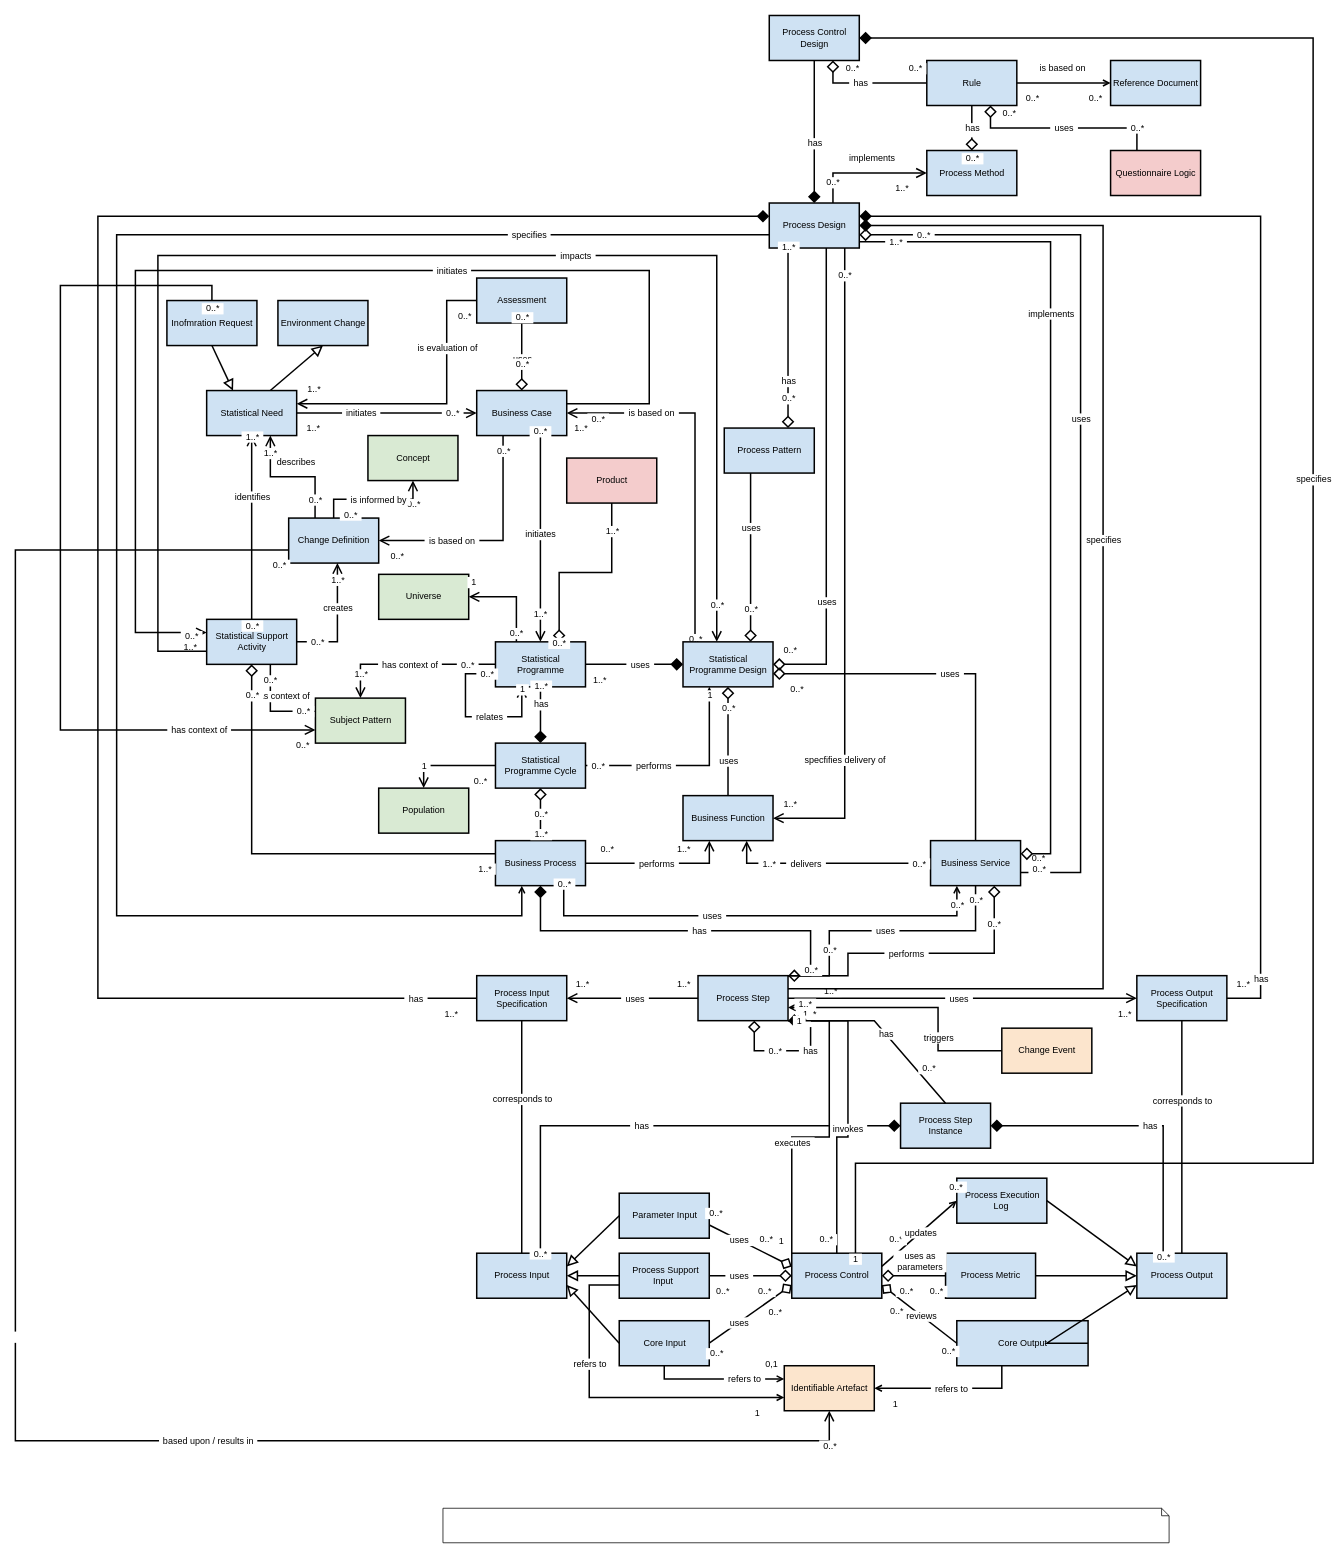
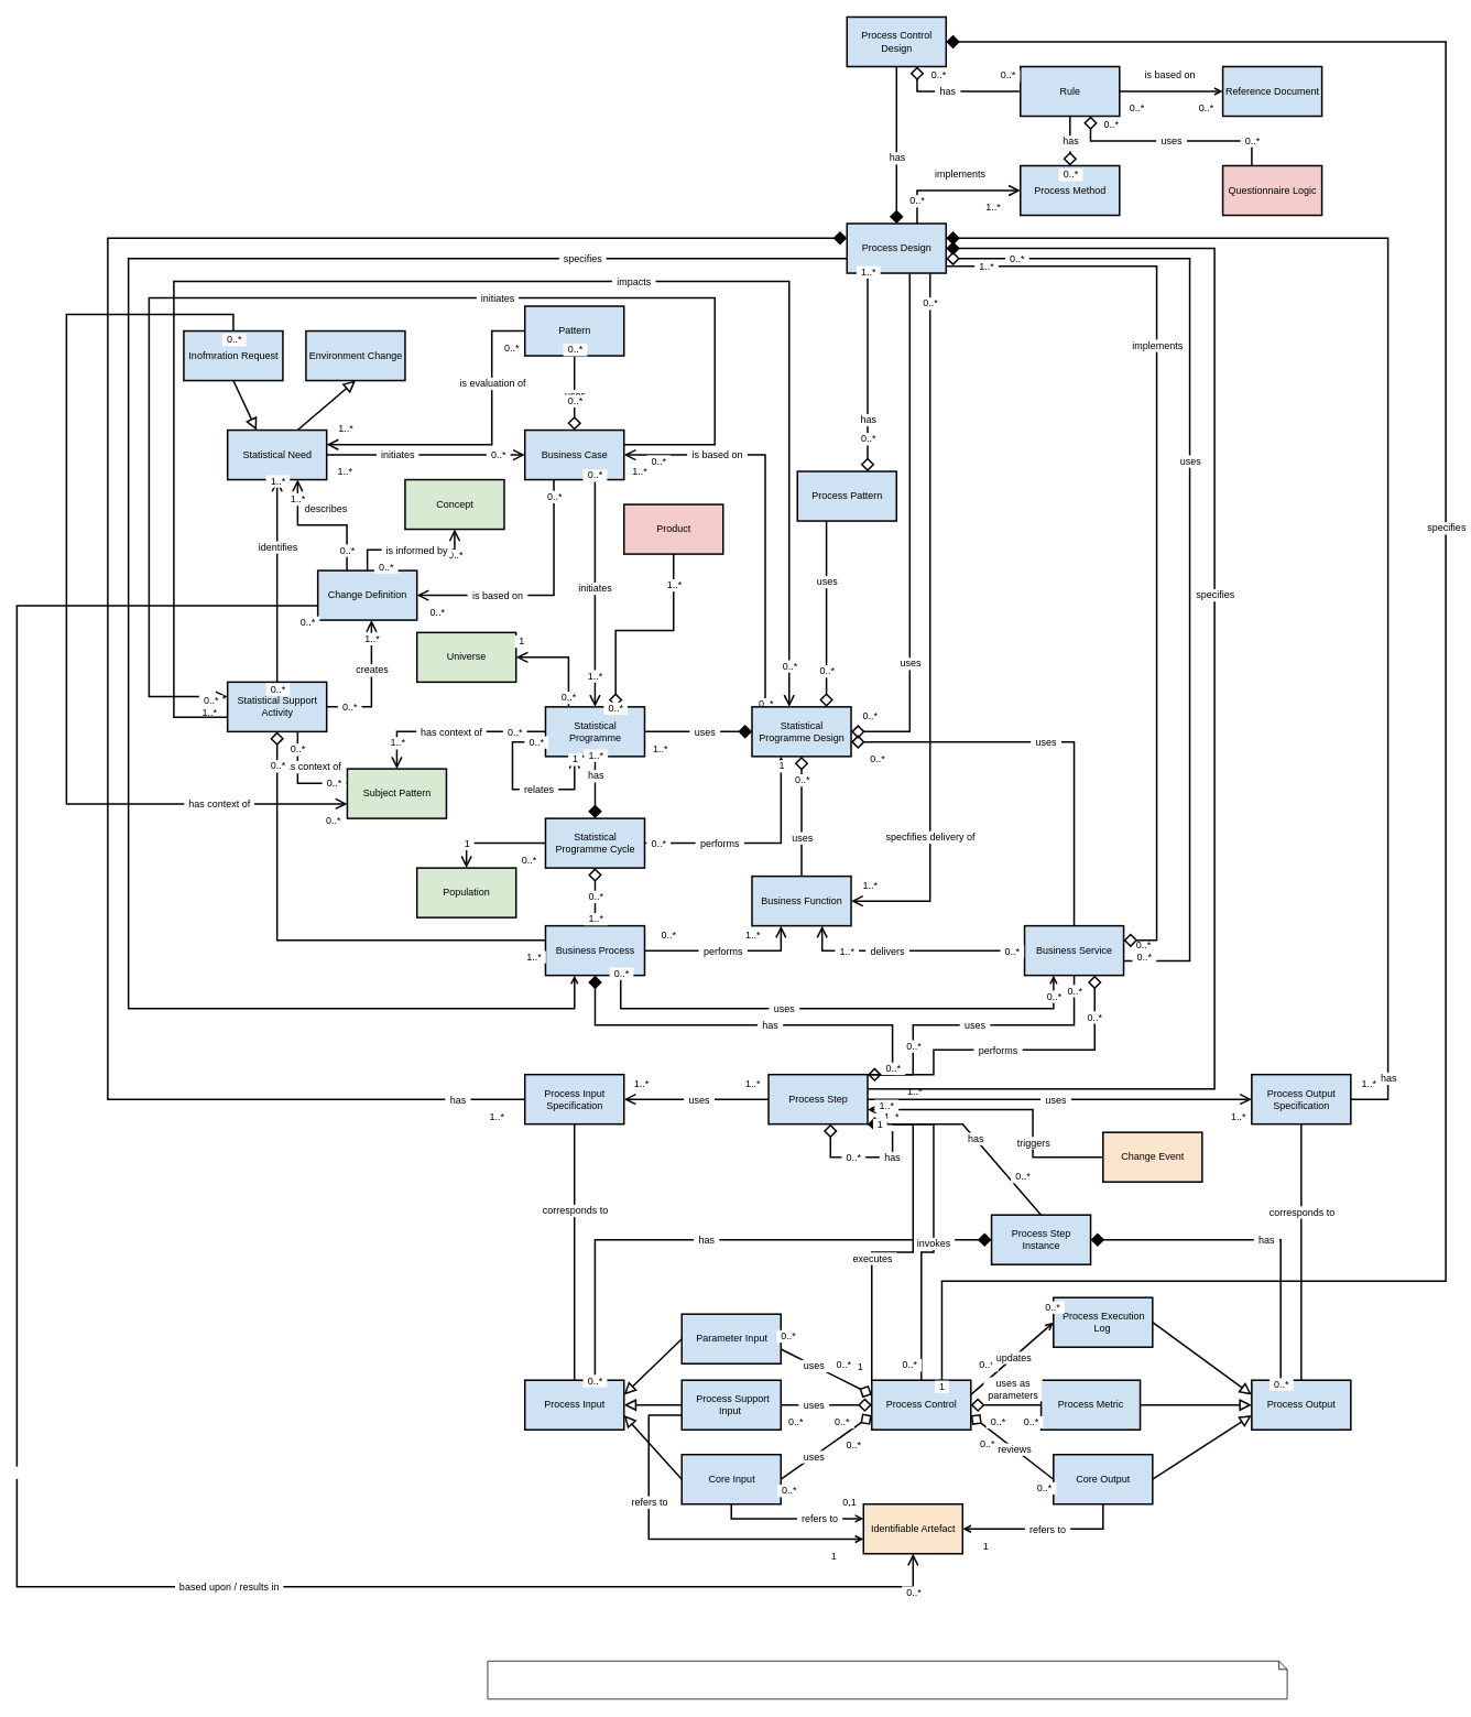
- <mxCell id="15" value="&lt;div style='width: 114.333px;height:auto;word-break: break-word;'&gt;&lt;div align=&quot;center&quot;&gt;&lt;span style=&quot;font-size:12px;font-family:Arial; line-height: 0;&quot;&gt;&lt;span style=&quot; line-height: normal;&quot;&gt;Assessment&lt;/span&gt;&lt;/span&gt;&lt;/div&gt;&lt;/div&gt;" style="shape=rect;shadow=0;strokeWidth=2;fillColor=#cfe2f3;strokeColor=#000000;opacity=100.0;html=1;nl2Br=0;verticalAlign=middle;align=center;spacingLeft=1.333;spacingRight=0;whiteSpace=wrap;gliffyId=2841;" parent="1" vertex="1"><mxGeometry x="635" y="370" width="120" height="60" as="geometry" /></mxCell>
+ <mxCell id="15" value="&lt;div style='width: 114.333px;height:auto;word-break: break-word;'&gt;&lt;div align=&quot;center&quot;&gt;&lt;span style=&quot;font-size:12px;font-family:Arial; line-height: 0;&quot;&gt;&lt;span style=&quot; line-height: normal;&quot;&gt;Pattern&lt;/span&gt;&lt;/span&gt;&lt;/div&gt;&lt;/div&gt;" style="shape=rect;shadow=0;strokeWidth=2;fillColor=#cfe2f3;strokeColor=#000000;opacity=100.0;html=1;nl2Br=0;verticalAlign=middle;align=center;spacingLeft=1.333;spacingRight=0;whiteSpace=wrap;gliffyId=2841;" parent="1" vertex="1"><mxGeometry x="635" y="370" width="120" height="60" as="geometry" /></mxCell>
- <mxCell id="10" value="&lt;div style='width: 114.333px;height:auto;word-break: break-word;'&gt;&lt;div align=&quot;center&quot;&gt;&lt;span style=&quot;font-size:12px;font-family:Arial; line-height: 0;&quot;&gt;&lt;span style=&quot; line-height: normal;&quot;&gt;Core Output&lt;/span&gt;&lt;span style=&quot;text-decoration:none; line-height: normal;&quot;&gt;&lt;br /&gt;&lt;/span&gt;&lt;/span&gt;&lt;/div&gt;&lt;/div&gt;" style="shape=rect;shadow=0;strokeWidth=2;fillColor=#cfe2f3;strokeColor=#000000;opacity=100.0;html=1;nl2Br=0;verticalAlign=middle;align=center;spacingLeft=1.333;spacingRight=0;whiteSpace=wrap;gliffyId=3540;" parent="1" vertex="1"><mxGeometry x="1275" y="1760" width="175" height="60" as="geometry" /></mxCell>
+ <mxCell id="10" value="&lt;div style='width: 114.333px;height:auto;word-break: break-word;'&gt;&lt;div align=&quot;center&quot;&gt;&lt;span style=&quot;font-size:12px;font-family:Arial; line-height: 0;&quot;&gt;&lt;span style=&quot; line-height: normal;&quot;&gt;Core Output&lt;/span&gt;&lt;span style=&quot;text-decoration:none; line-height: normal;&quot;&gt;&lt;br /&gt;&lt;/span&gt;&lt;/span&gt;&lt;/div&gt;&lt;/div&gt;" style="shape=rect;shadow=0;strokeWidth=2;fillColor=#cfe2f3;strokeColor=#000000;opacity=100.0;html=1;nl2Br=0;verticalAlign=middle;align=center;spacingLeft=1.333;spacingRight=0;whiteSpace=wrap;gliffyId=3540;" parent="1" vertex="1"><mxGeometry x="1275" y="1760" width="120" height="60" as="geometry" /></mxCell>
